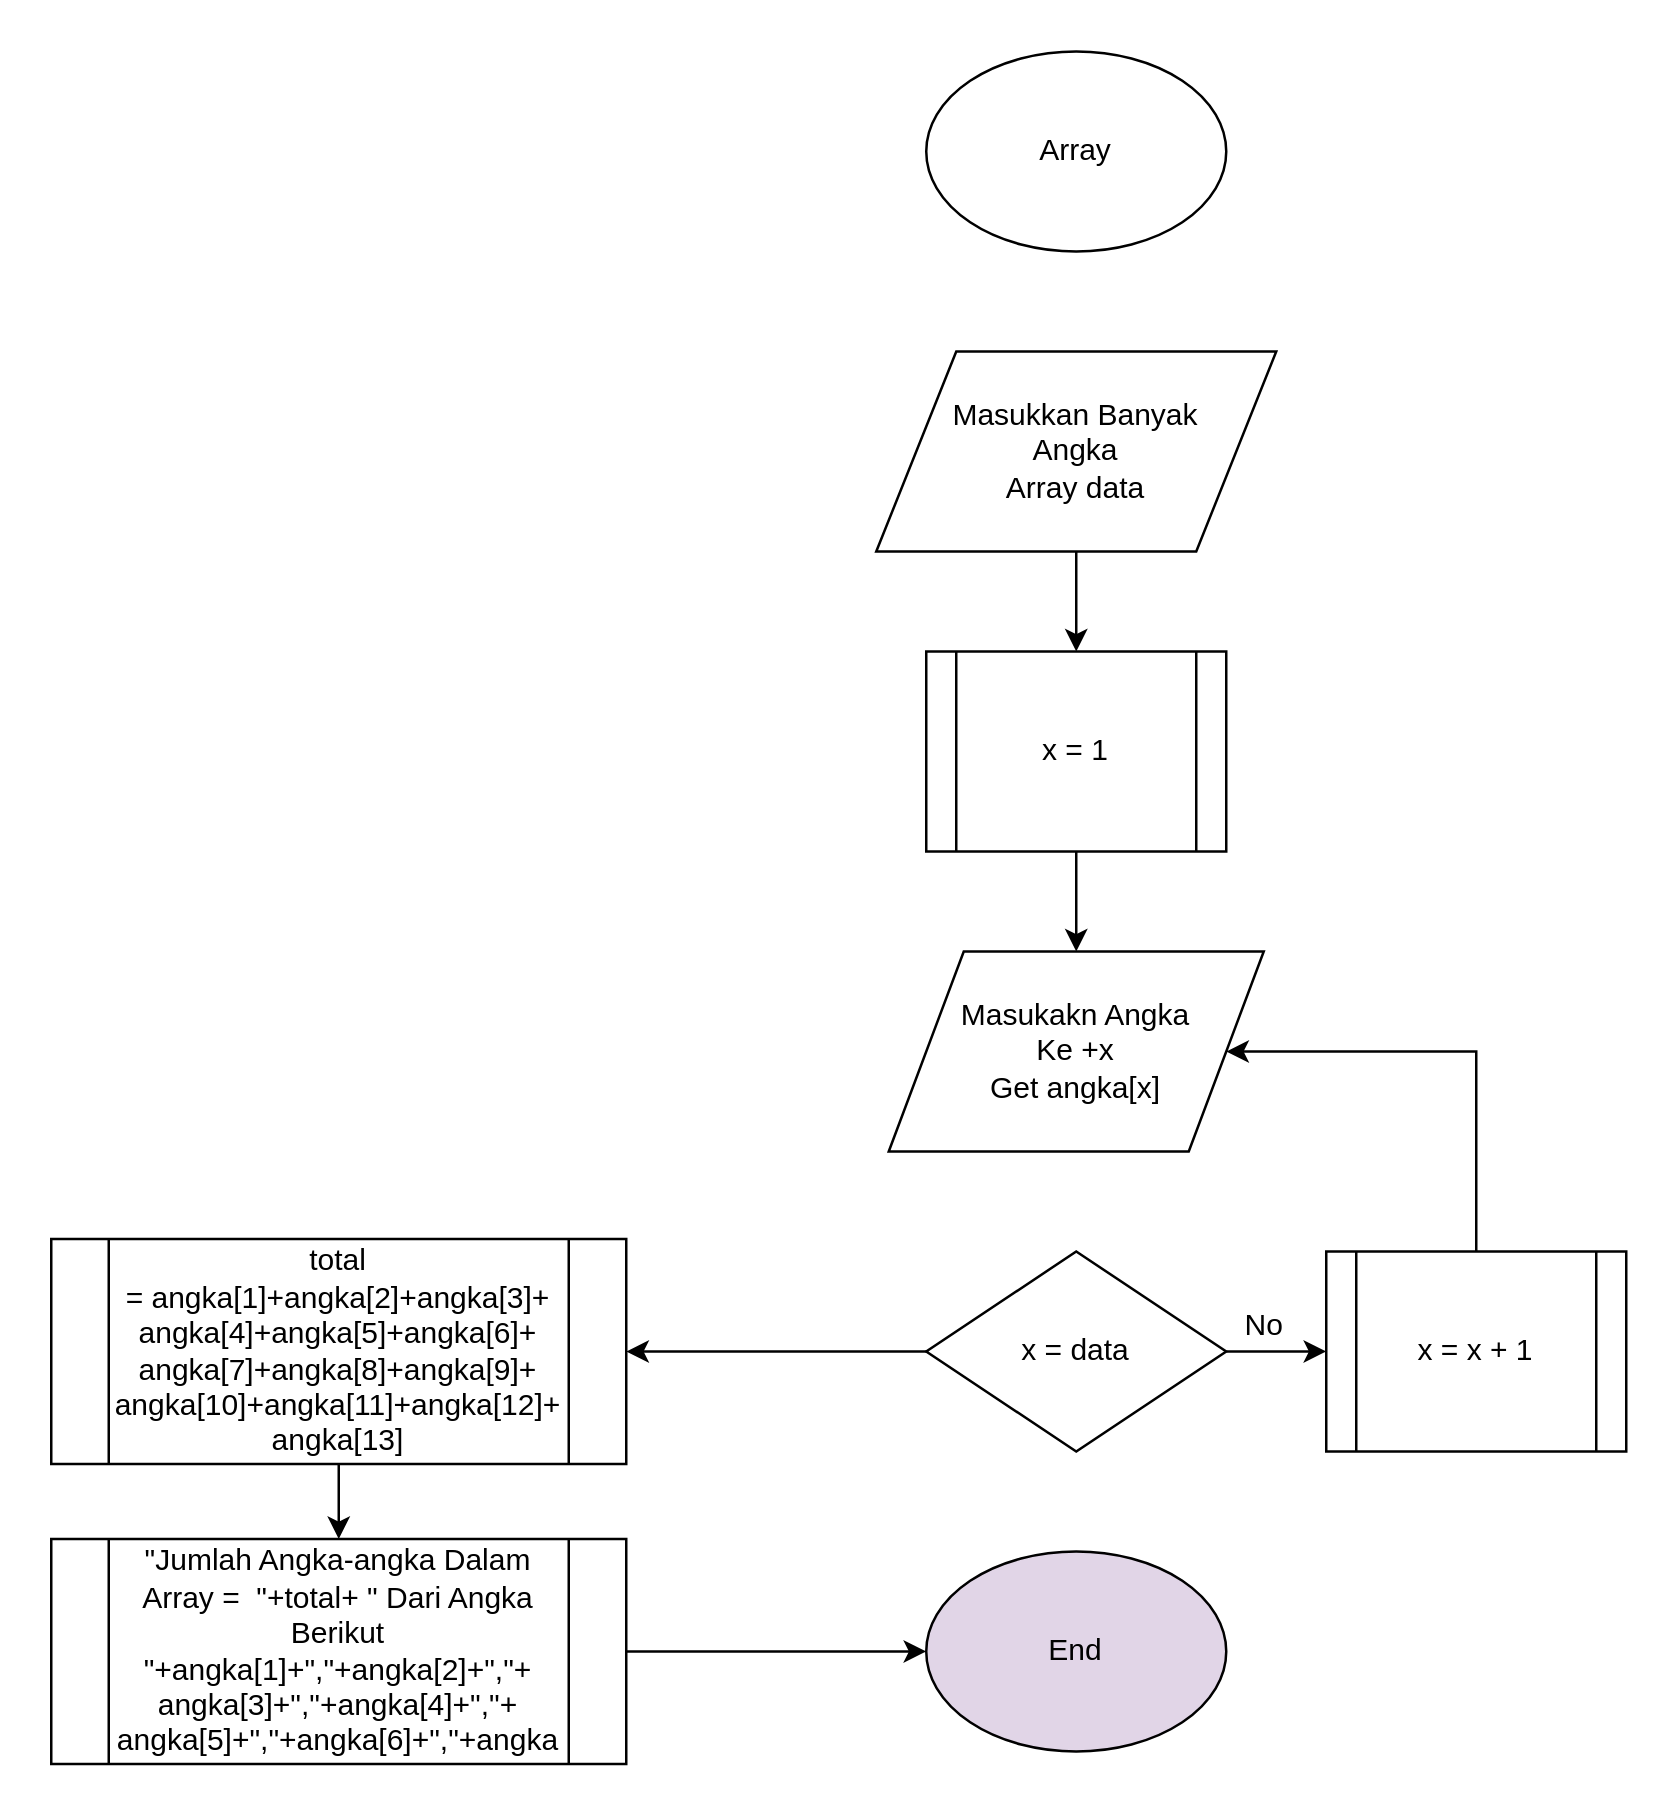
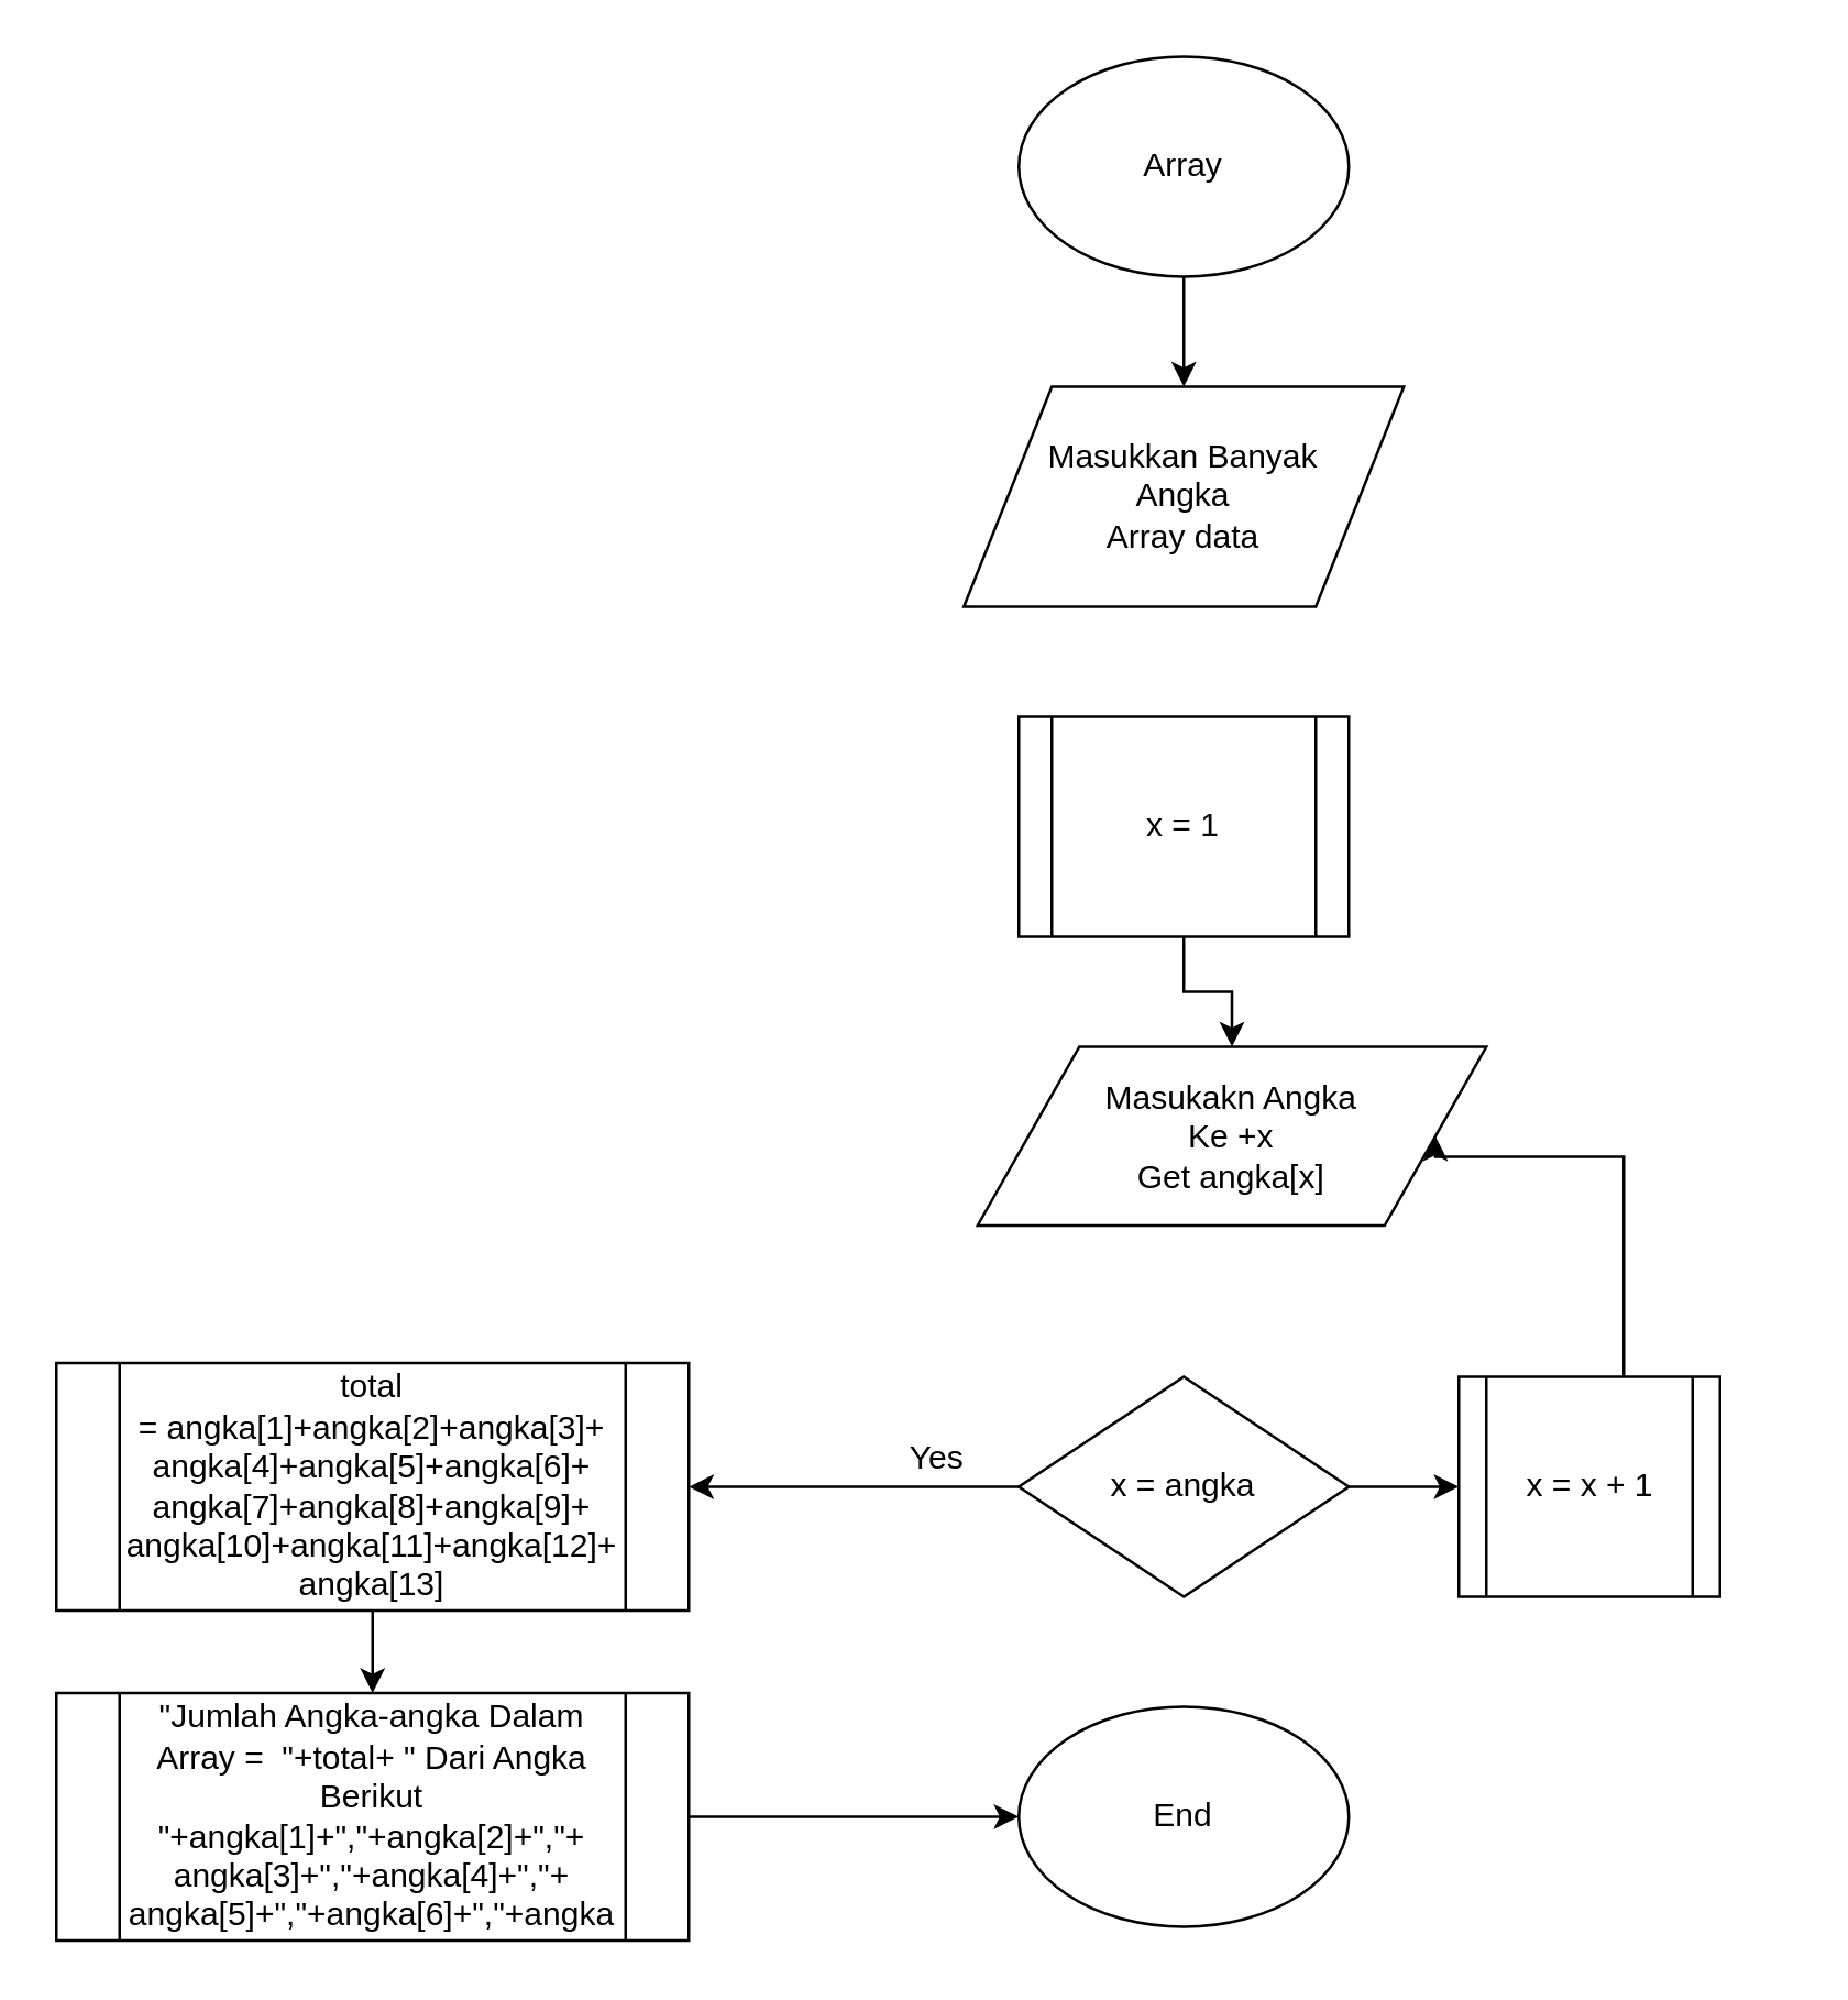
+ <mxCell id="2" value="" style="edgeStyle=orthogonalEdgeStyle;rounded=0;orthogonalLoop=1;jettySize=auto;html=1;" edge="1" parent="1" source="3" target="5"><mxGeometry relative="1" as="geometry" /></mxCell>
- <mxCell id="4" value="" style="edgeStyle=orthogonalEdgeStyle;rounded=0;orthogonalLoop=1;jettySize=auto;html=1;" edge="1" parent="1" source="5" target="7"><mxGeometry relative="1" as="geometry" /></mxCell>
- <mxCell id="8" value="Masukakn Angka&lt;br&gt;Ke +x&lt;br&gt;Get angka[x]" style="shape=parallelogram;perimeter=parallelogramPerimeter;whiteSpace=wrap;html=1;" vertex="1" parent="1"><mxGeometry x="355" y="380" width="150" height="80" as="geometry" /></mxCell>
+ <mxCell id="8" value="Masukakn Angka&lt;br&gt;Ke +x&lt;br&gt;Get angka[x]" style="shape=parallelogram;perimeter=parallelogramPerimeter;whiteSpace=wrap;html=1;" vertex="1" parent="1"><mxGeometry x="355" y="380" width="185" height="65" as="geometry" /></mxCell>
+ <mxCell id="20" value="Yes" style="text;html=1;align=center;verticalAlign=middle;resizable=0;points=[];autosize=1;" vertex="1" parent="1"><mxGeometry x="320" y="520" width="40" height="20" as="geometry" /></mxCell>
- <mxCell id="14" value="No" style="text;html=1;align=center;verticalAlign=middle;resizable=0;points=[];autosize=1;" vertex="1" parent="1"><mxGeometry x="490" y="520" width="30" height="20" as="geometry" /></mxCell>
- <mxCell id="11" value="x = data" style="rhombus;whiteSpace=wrap;html=1;" vertex="1" parent="1"><mxGeometry x="370" y="500" width="120" height="80" as="geometry" /></mxCell>
+ <mxCell id="11" value="x = angka" style="rhombus;whiteSpace=wrap;html=1;" vertex="1" parent="1"><mxGeometry x="370" y="500" width="120" height="80" as="geometry" /></mxCell>
- <mxCell id="13" value="x = x + 1" style="shape=process;whiteSpace=wrap;html=1;backgroundOutline=1;" vertex="1" parent="1"><mxGeometry x="530" y="500" width="120" height="80" as="geometry" /></mxCell>
+ <mxCell id="13" value="x = x + 1" style="shape=process;whiteSpace=wrap;html=1;backgroundOutline=1;" vertex="1" parent="1"><mxGeometry x="530" y="500" width="95" height="80" as="geometry" /></mxCell>
- <mxCell id="19" value="End" style="ellipse;whiteSpace=wrap;html=1;fillColor=#e1d5e7;" vertex="1" parent="1"><mxGeometry x="370" y="620" width="120" height="80" as="geometry" /></mxCell>
+ <mxCell id="19" value="End" style="ellipse;whiteSpace=wrap;html=1;" vertex="1" parent="1"><mxGeometry x="370" y="620" width="120" height="80" as="geometry" /></mxCell>
